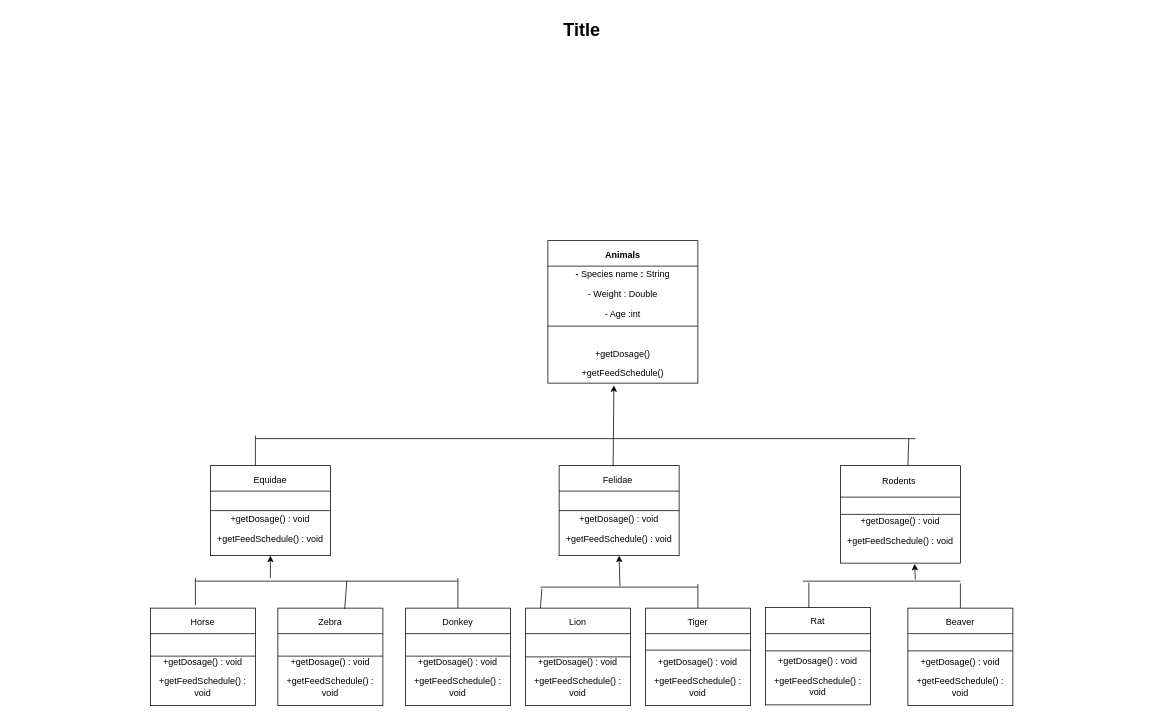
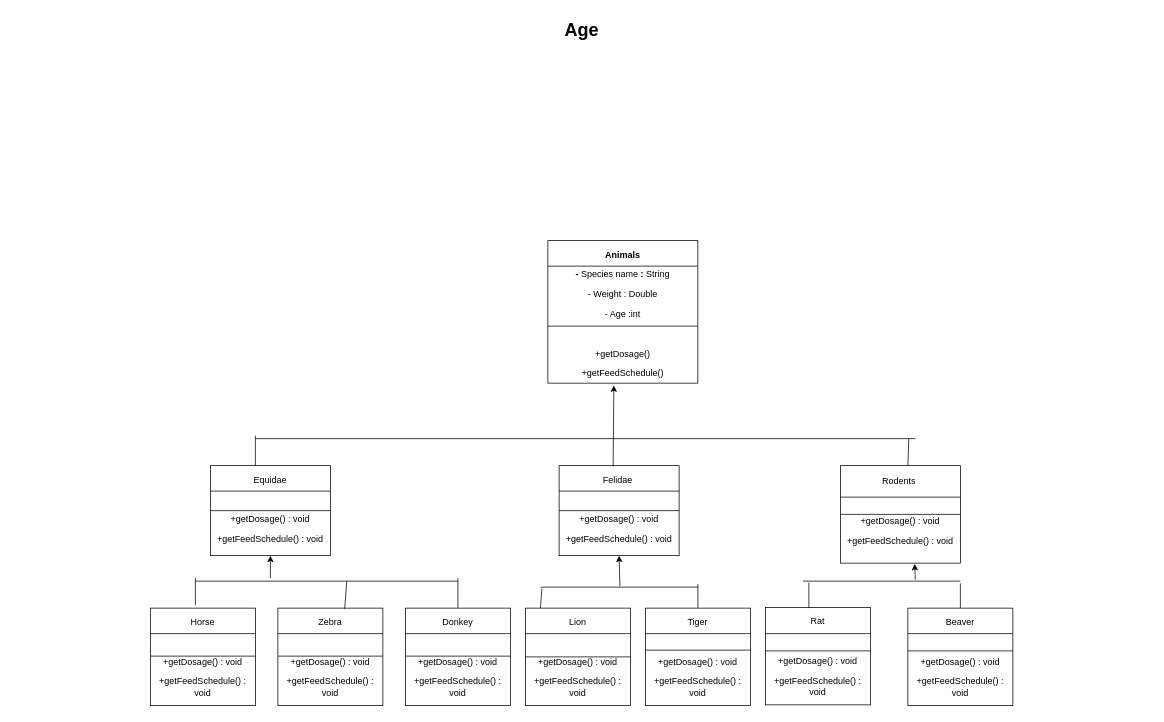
- <mxCell id="4" value="Title" style="text;strokeColor=none;fillColor=none;html=1;fontSize=24;fontStyle=1;verticalAlign=middle;align=center;" parent="1" vertex="1"><mxGeometry x="20" y="20" width="1510" height="40" as="geometry" /></mxCell>
+ <mxCell id="4" value="Age" style="text;strokeColor=none;fillColor=none;html=1;fontSize=24;fontStyle=1;verticalAlign=middle;align=center;" parent="1" vertex="1"><mxGeometry x="20" y="20" width="1510" height="40" as="geometry" /></mxCell>
